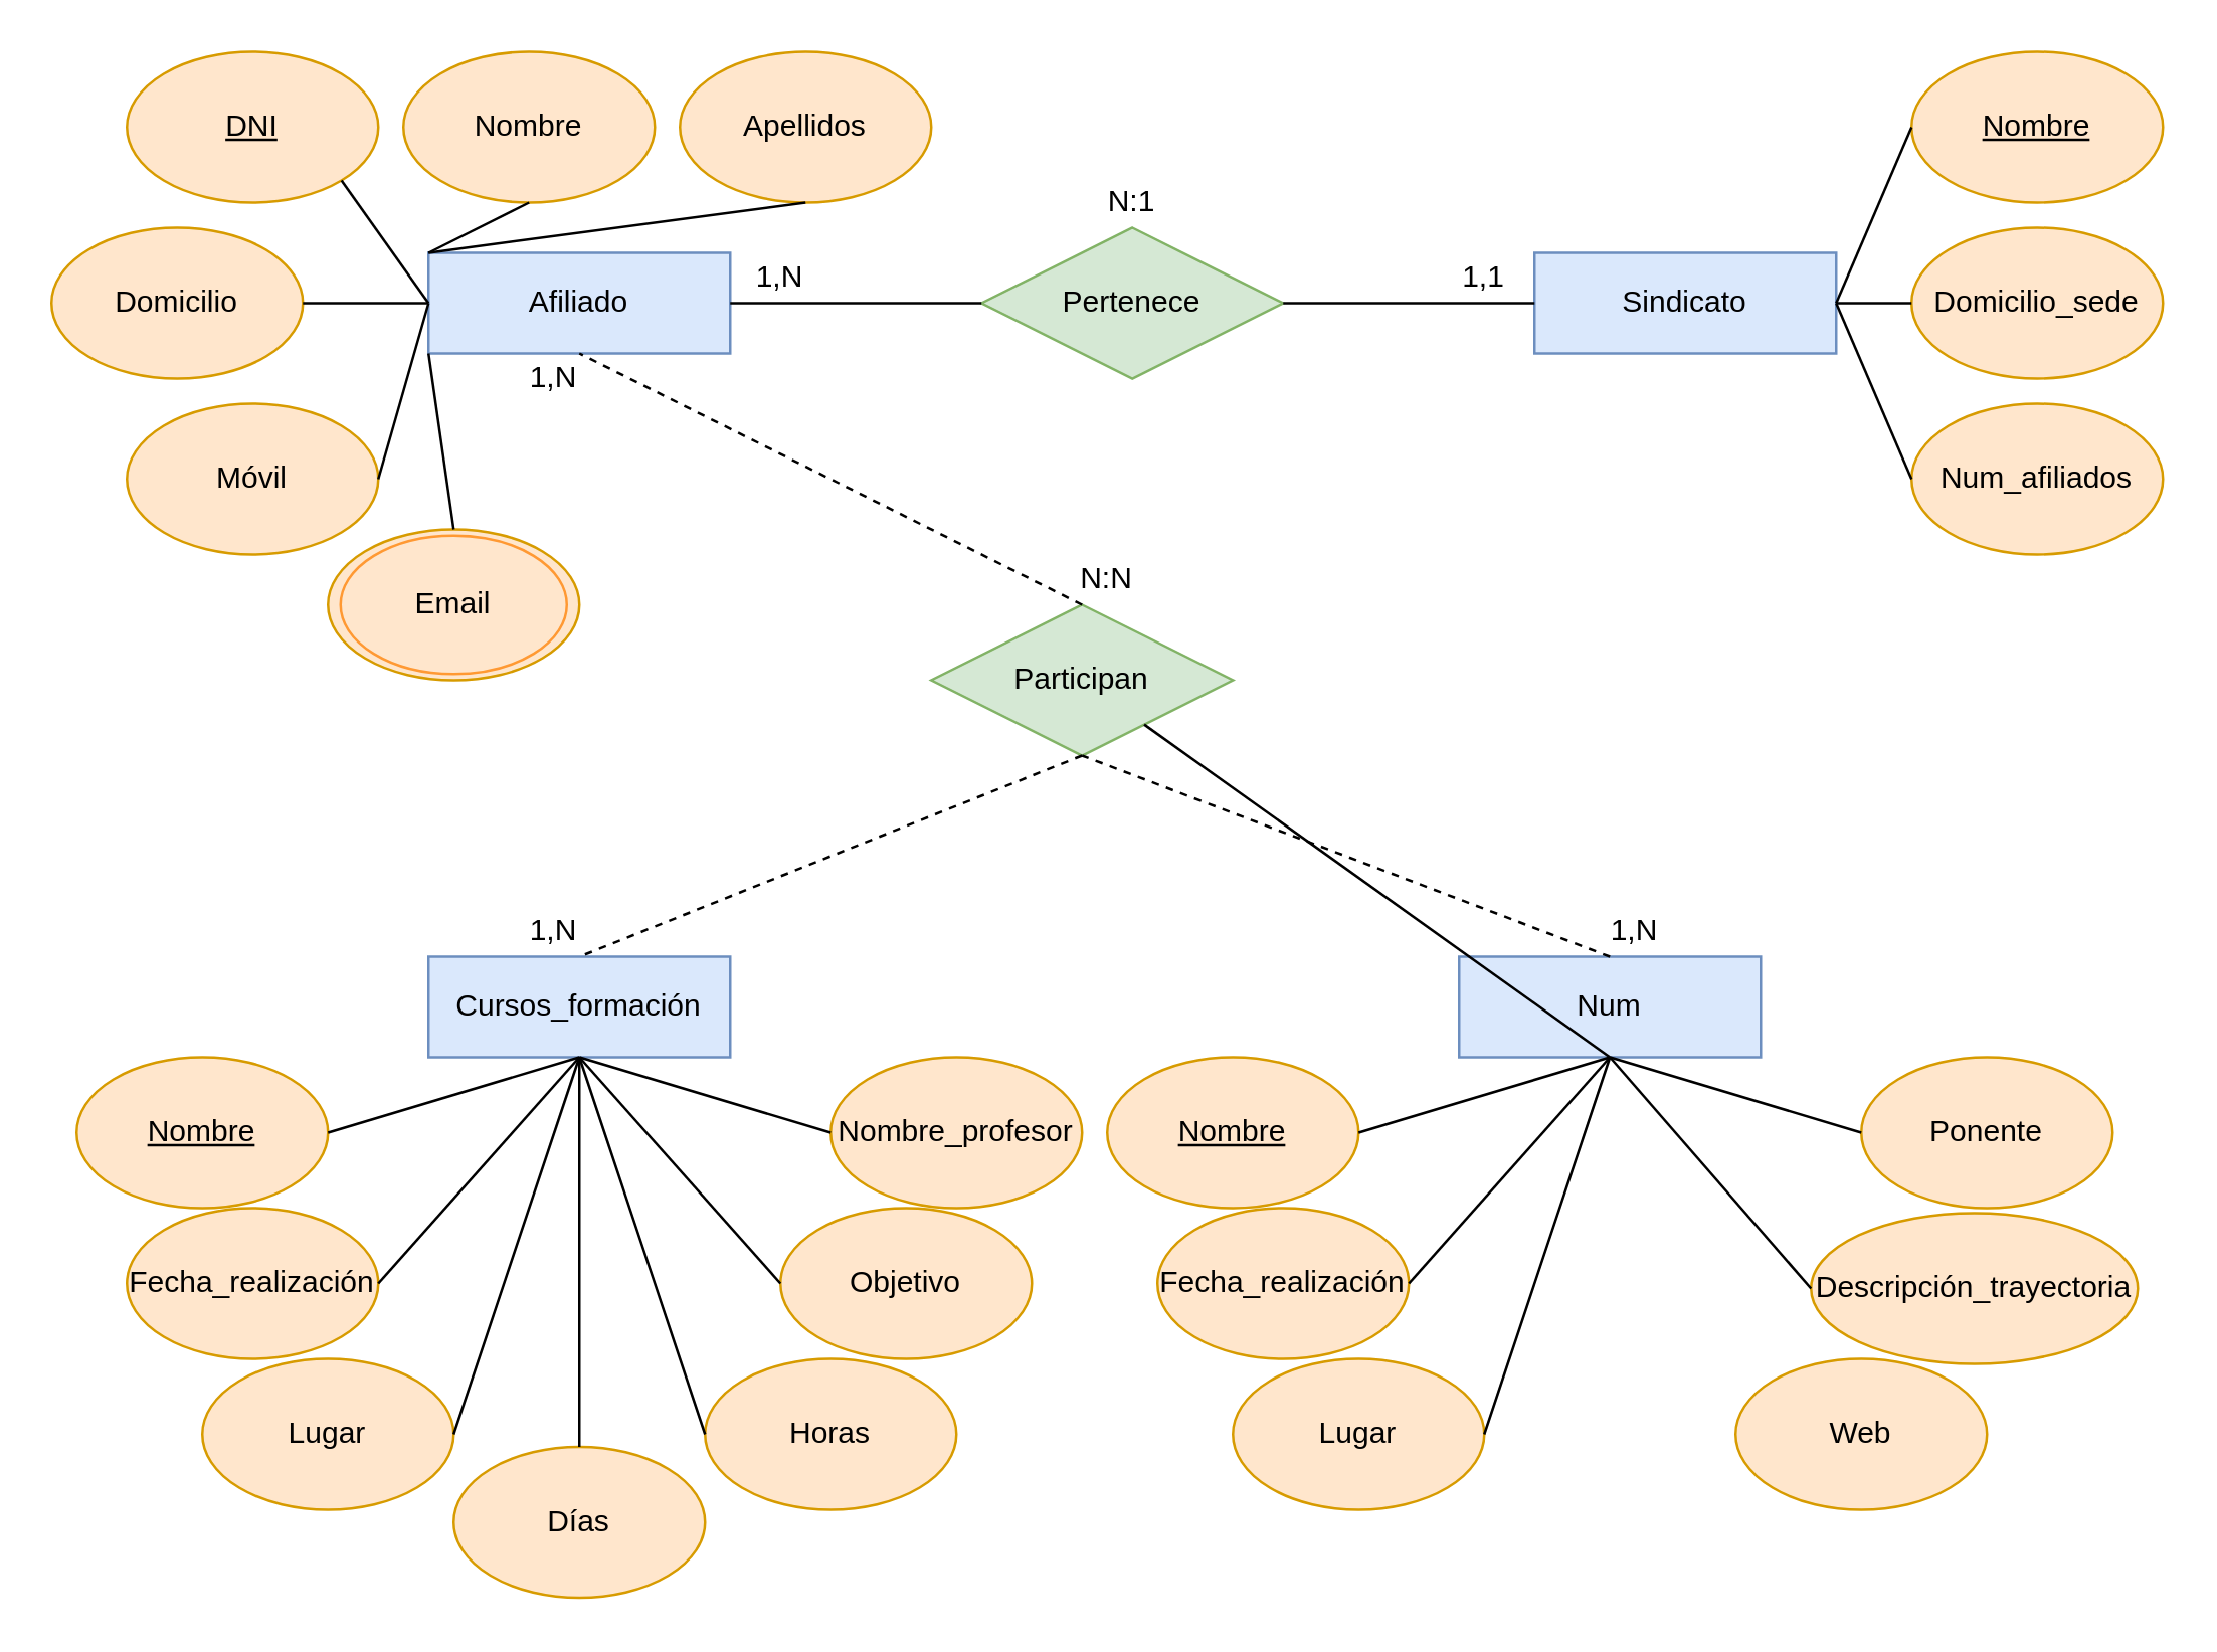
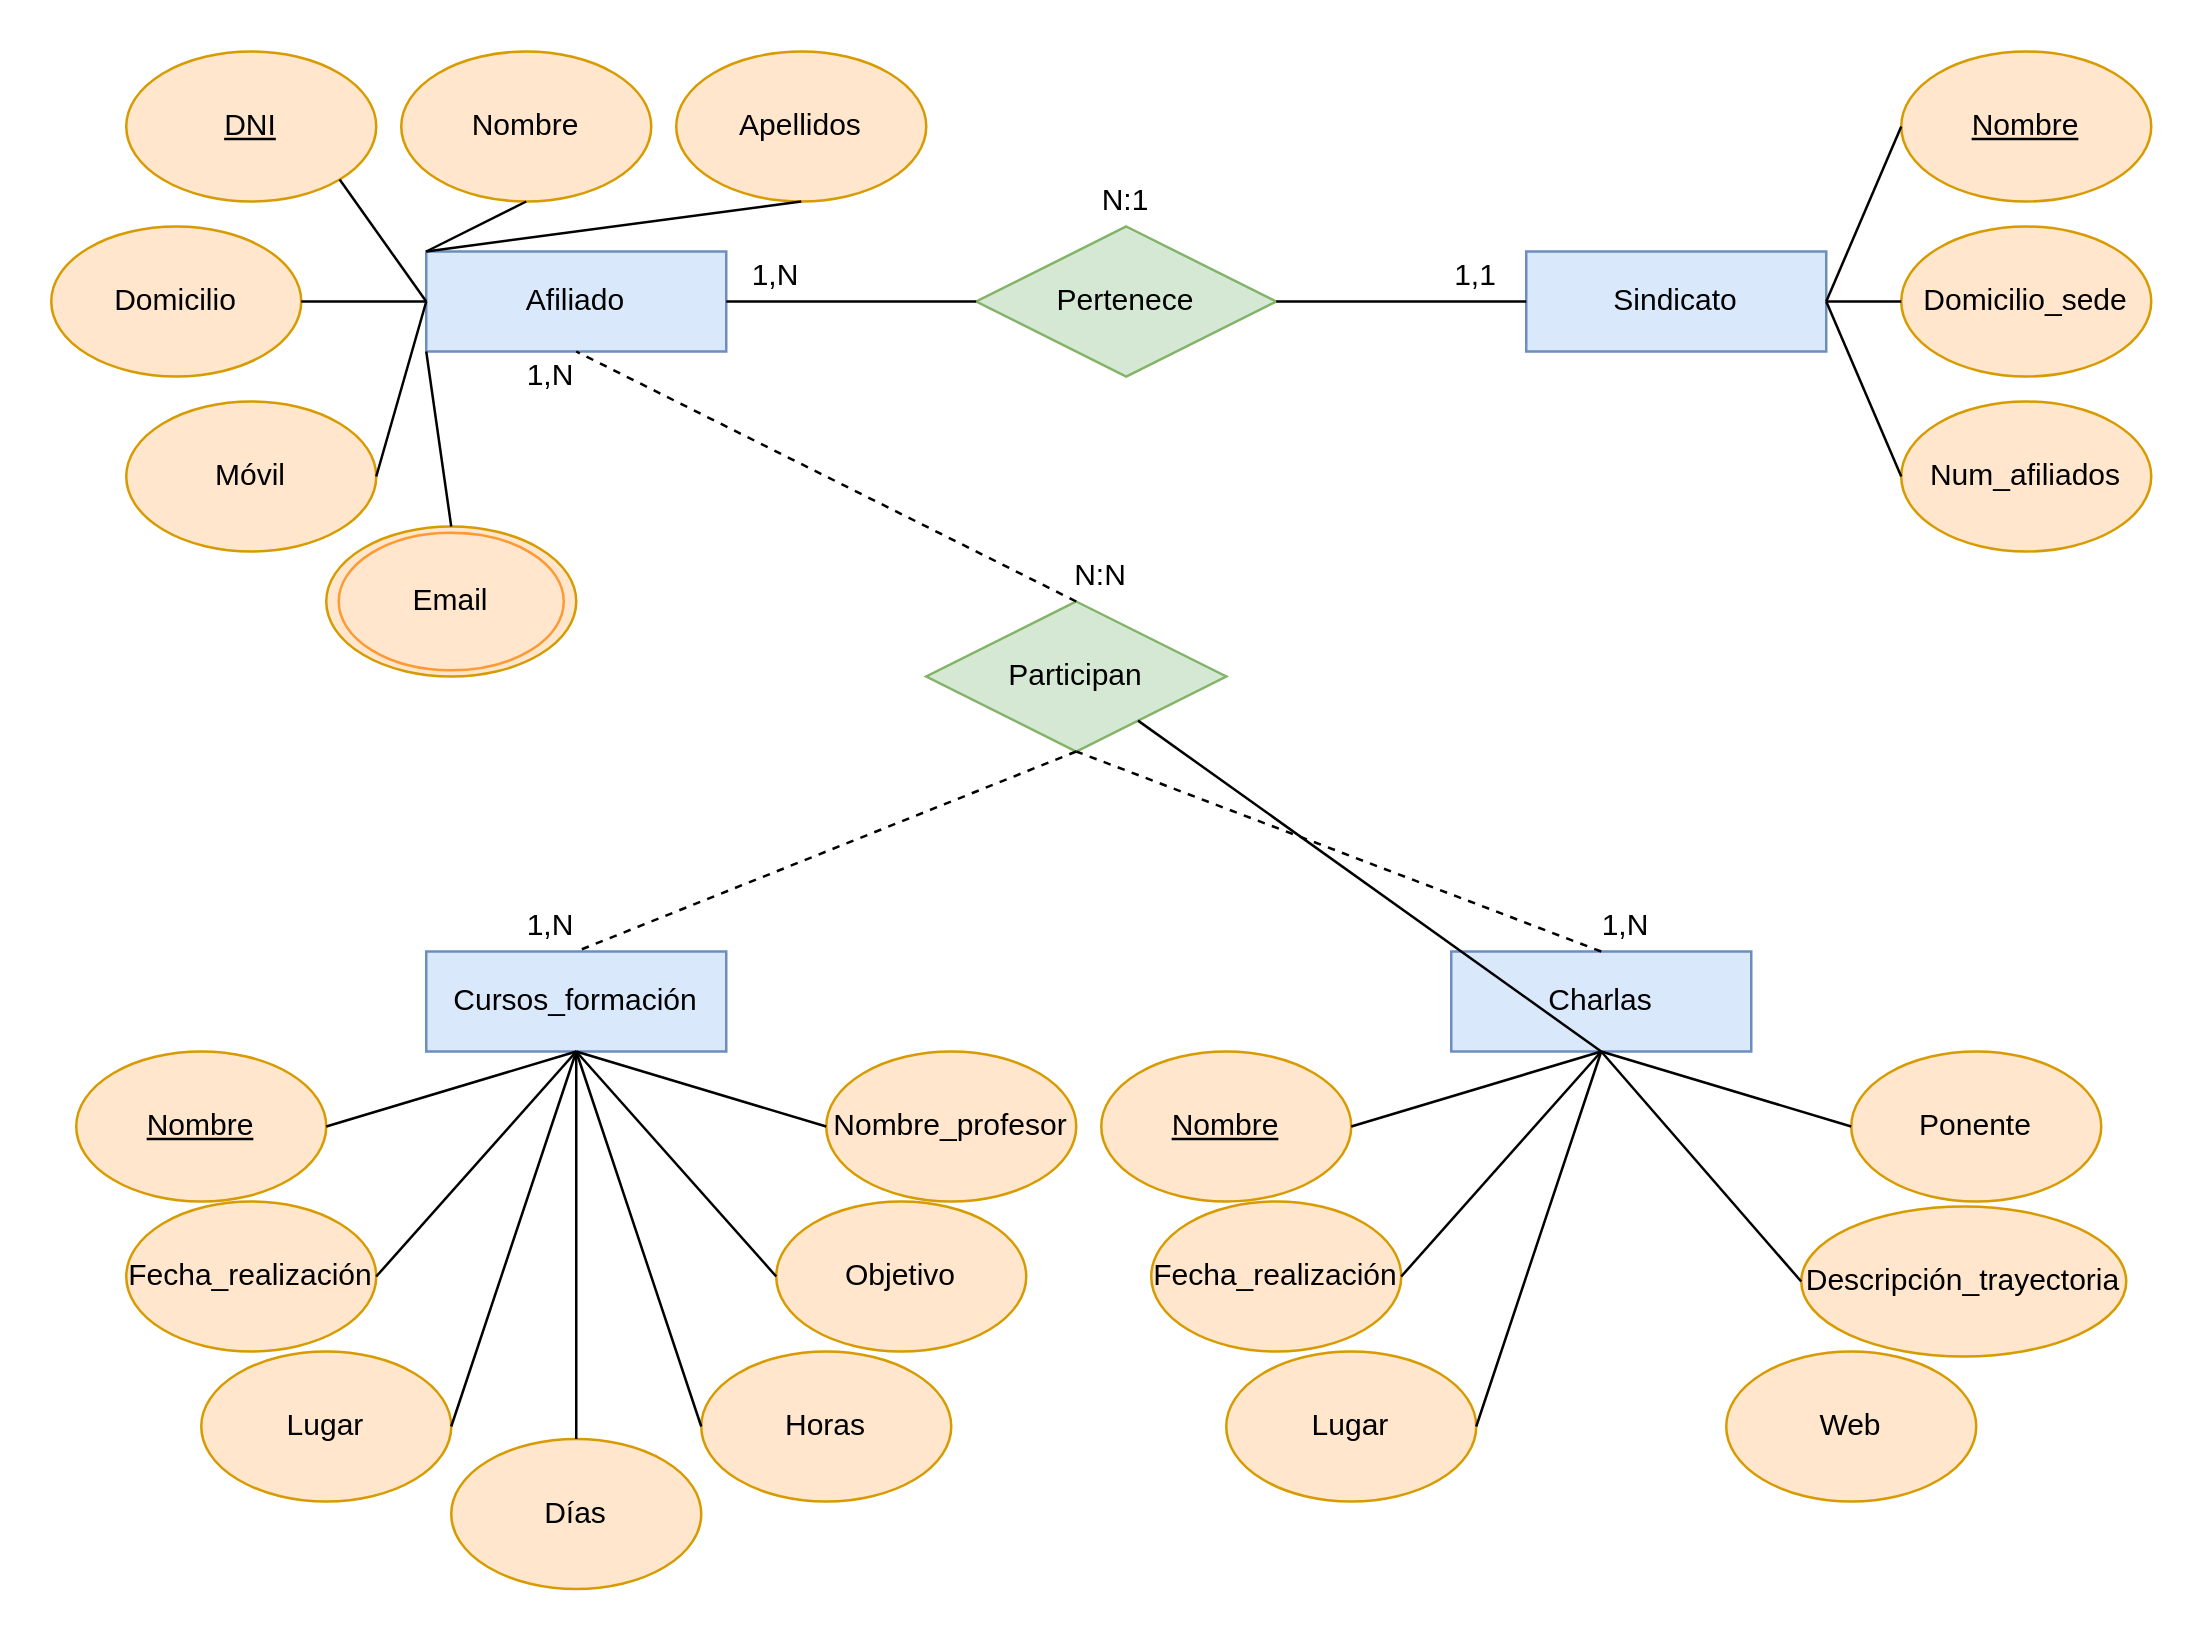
- <mxCell id="12" value="Num" style="rounded=0;whiteSpace=wrap;html=1;fillColor=#dae8fc;strokeColor=#6c8ebf;" parent="1" vertex="1"><mxGeometry x="580" y="380" width="120" height="40" as="geometry" /></mxCell>
+ <mxCell id="12" value="Charlas" style="rounded=0;whiteSpace=wrap;html=1;fillColor=#dae8fc;strokeColor=#6c8ebf;" parent="1" vertex="1"><mxGeometry x="580" y="380" width="120" height="40" as="geometry" /></mxCell>
